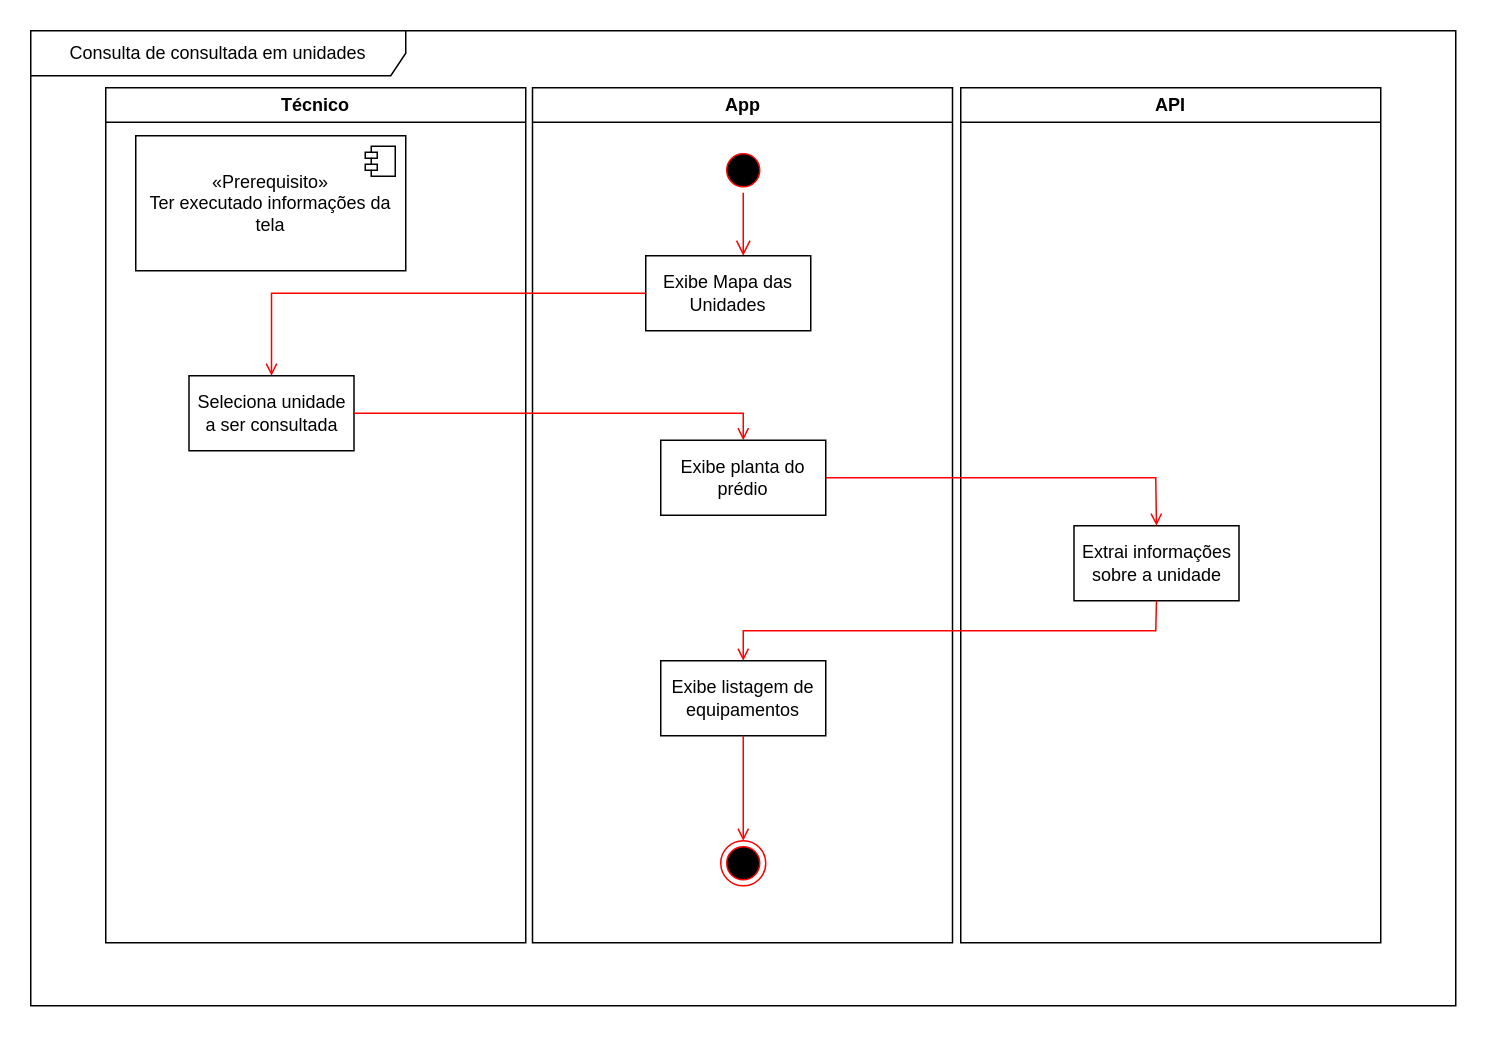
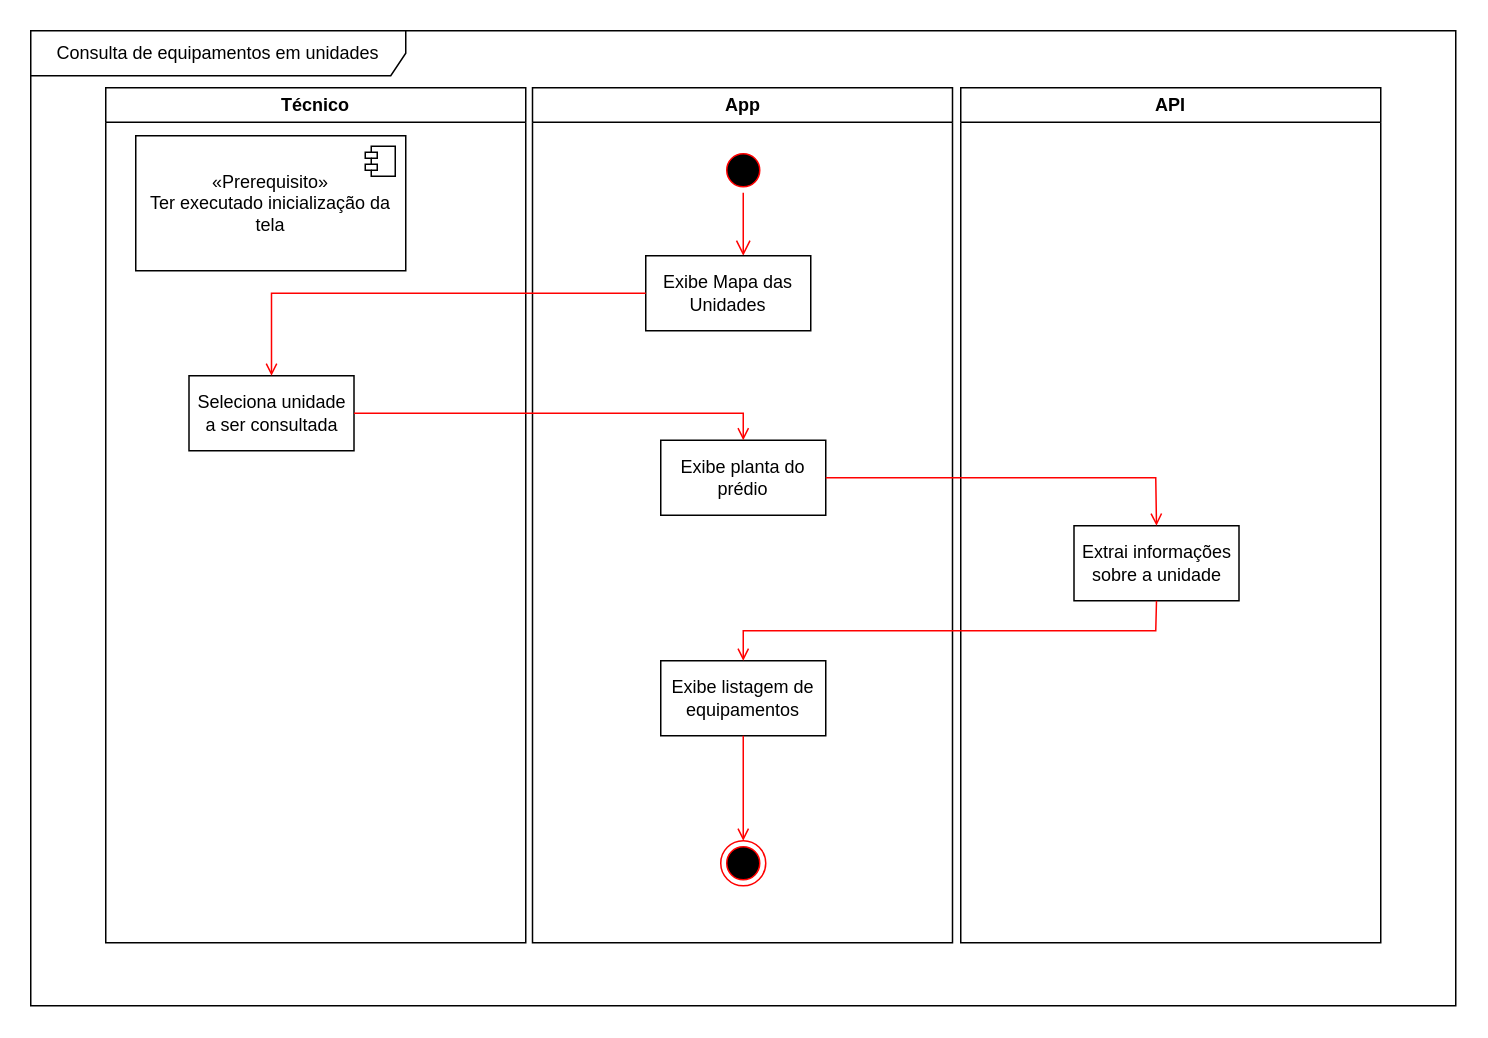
- <mxCell id="16" value="Consulta de consultada em unidades" style="shape=umlFrame;whiteSpace=wrap;html=1;pointerEvents=0;width=250;height=30;" vertex="1" parent="1"><mxGeometry x="20" y="20" width="950" height="650" as="geometry" /></mxCell>
+ <mxCell id="16" value="Consulta de equipamentos em unidades" style="shape=umlFrame;whiteSpace=wrap;html=1;pointerEvents=0;width=250;height=30;" vertex="1" parent="1"><mxGeometry x="20" y="20" width="950" height="650" as="geometry" /></mxCell>
- <mxCell id="19" value="«Prerequisito»&lt;br&gt;&lt;div&gt;Ter executado informações da tela&lt;/div&gt;" style="html=1;dropTarget=0;whiteSpace=wrap;" vertex="1" parent="1"><mxGeometry x="90" y="90" width="180" height="90" as="geometry" /></mxCell>
+ <mxCell id="19" value="«Prerequisito»&lt;br&gt;&lt;div&gt;Ter executado inicialização da tela&lt;/div&gt;" style="html=1;dropTarget=0;whiteSpace=wrap;" vertex="1" parent="1"><mxGeometry x="90" y="90" width="180" height="90" as="geometry" /></mxCell>
